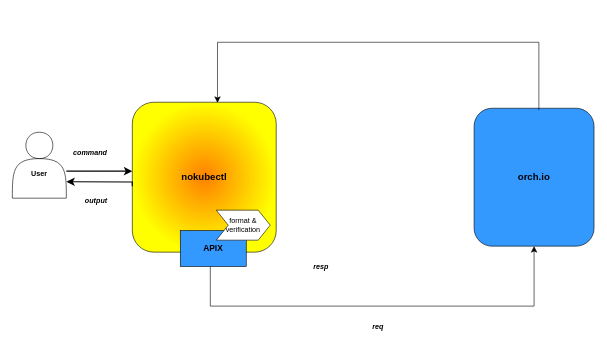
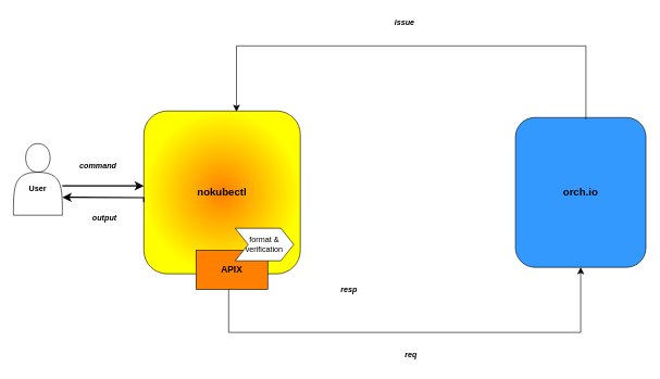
+ <mxCell id="6" value="issue" style="text;html=1;align=center;verticalAlign=middle;whiteSpace=wrap;rounded=0;fontStyle=3" vertex="1" parent="1"><mxGeometry x="590" y="20" width="60" height="30" as="geometry" /></mxCell>
- <mxCell id="7" value="&lt;div&gt;&lt;br&gt;&lt;/div&gt;&lt;div&gt;&lt;br&gt;&lt;/div&gt;&lt;div&gt;User&lt;/div&gt;" style="shape=actor;whiteSpace=wrap;html=1;fontStyle=1" vertex="1" parent="1"><mxGeometry x="20" y="220" width="90" height="110" as="geometry" /></mxCell>
+ <mxCell id="7" value="&lt;div&gt;&lt;br&gt;&lt;/div&gt;&lt;div&gt;&lt;br&gt;&lt;/div&gt;&lt;div&gt;User&lt;/div&gt;" style="shape=actor;whiteSpace=wrap;html=1;fontStyle=1" vertex="1" parent="1"><mxGeometry x="20" y="220" width="75" height="110" as="geometry" /></mxCell>
- <mxCell id="9" value="APIX" style="rounded=0;whiteSpace=wrap;html=1;fillColor=#3399ff;fontStyle=1;fontSize=14;" vertex="1" parent="1"><mxGeometry x="300" y="384" width="110" height="60" as="geometry" /></mxCell>
+ <mxCell id="9" value="APIX" style="rounded=0;whiteSpace=wrap;html=1;fillColor=#FF8000;fontStyle=1;fontSize=14;" vertex="1" parent="1"><mxGeometry x="300" y="384" width="110" height="60" as="geometry" /></mxCell>
